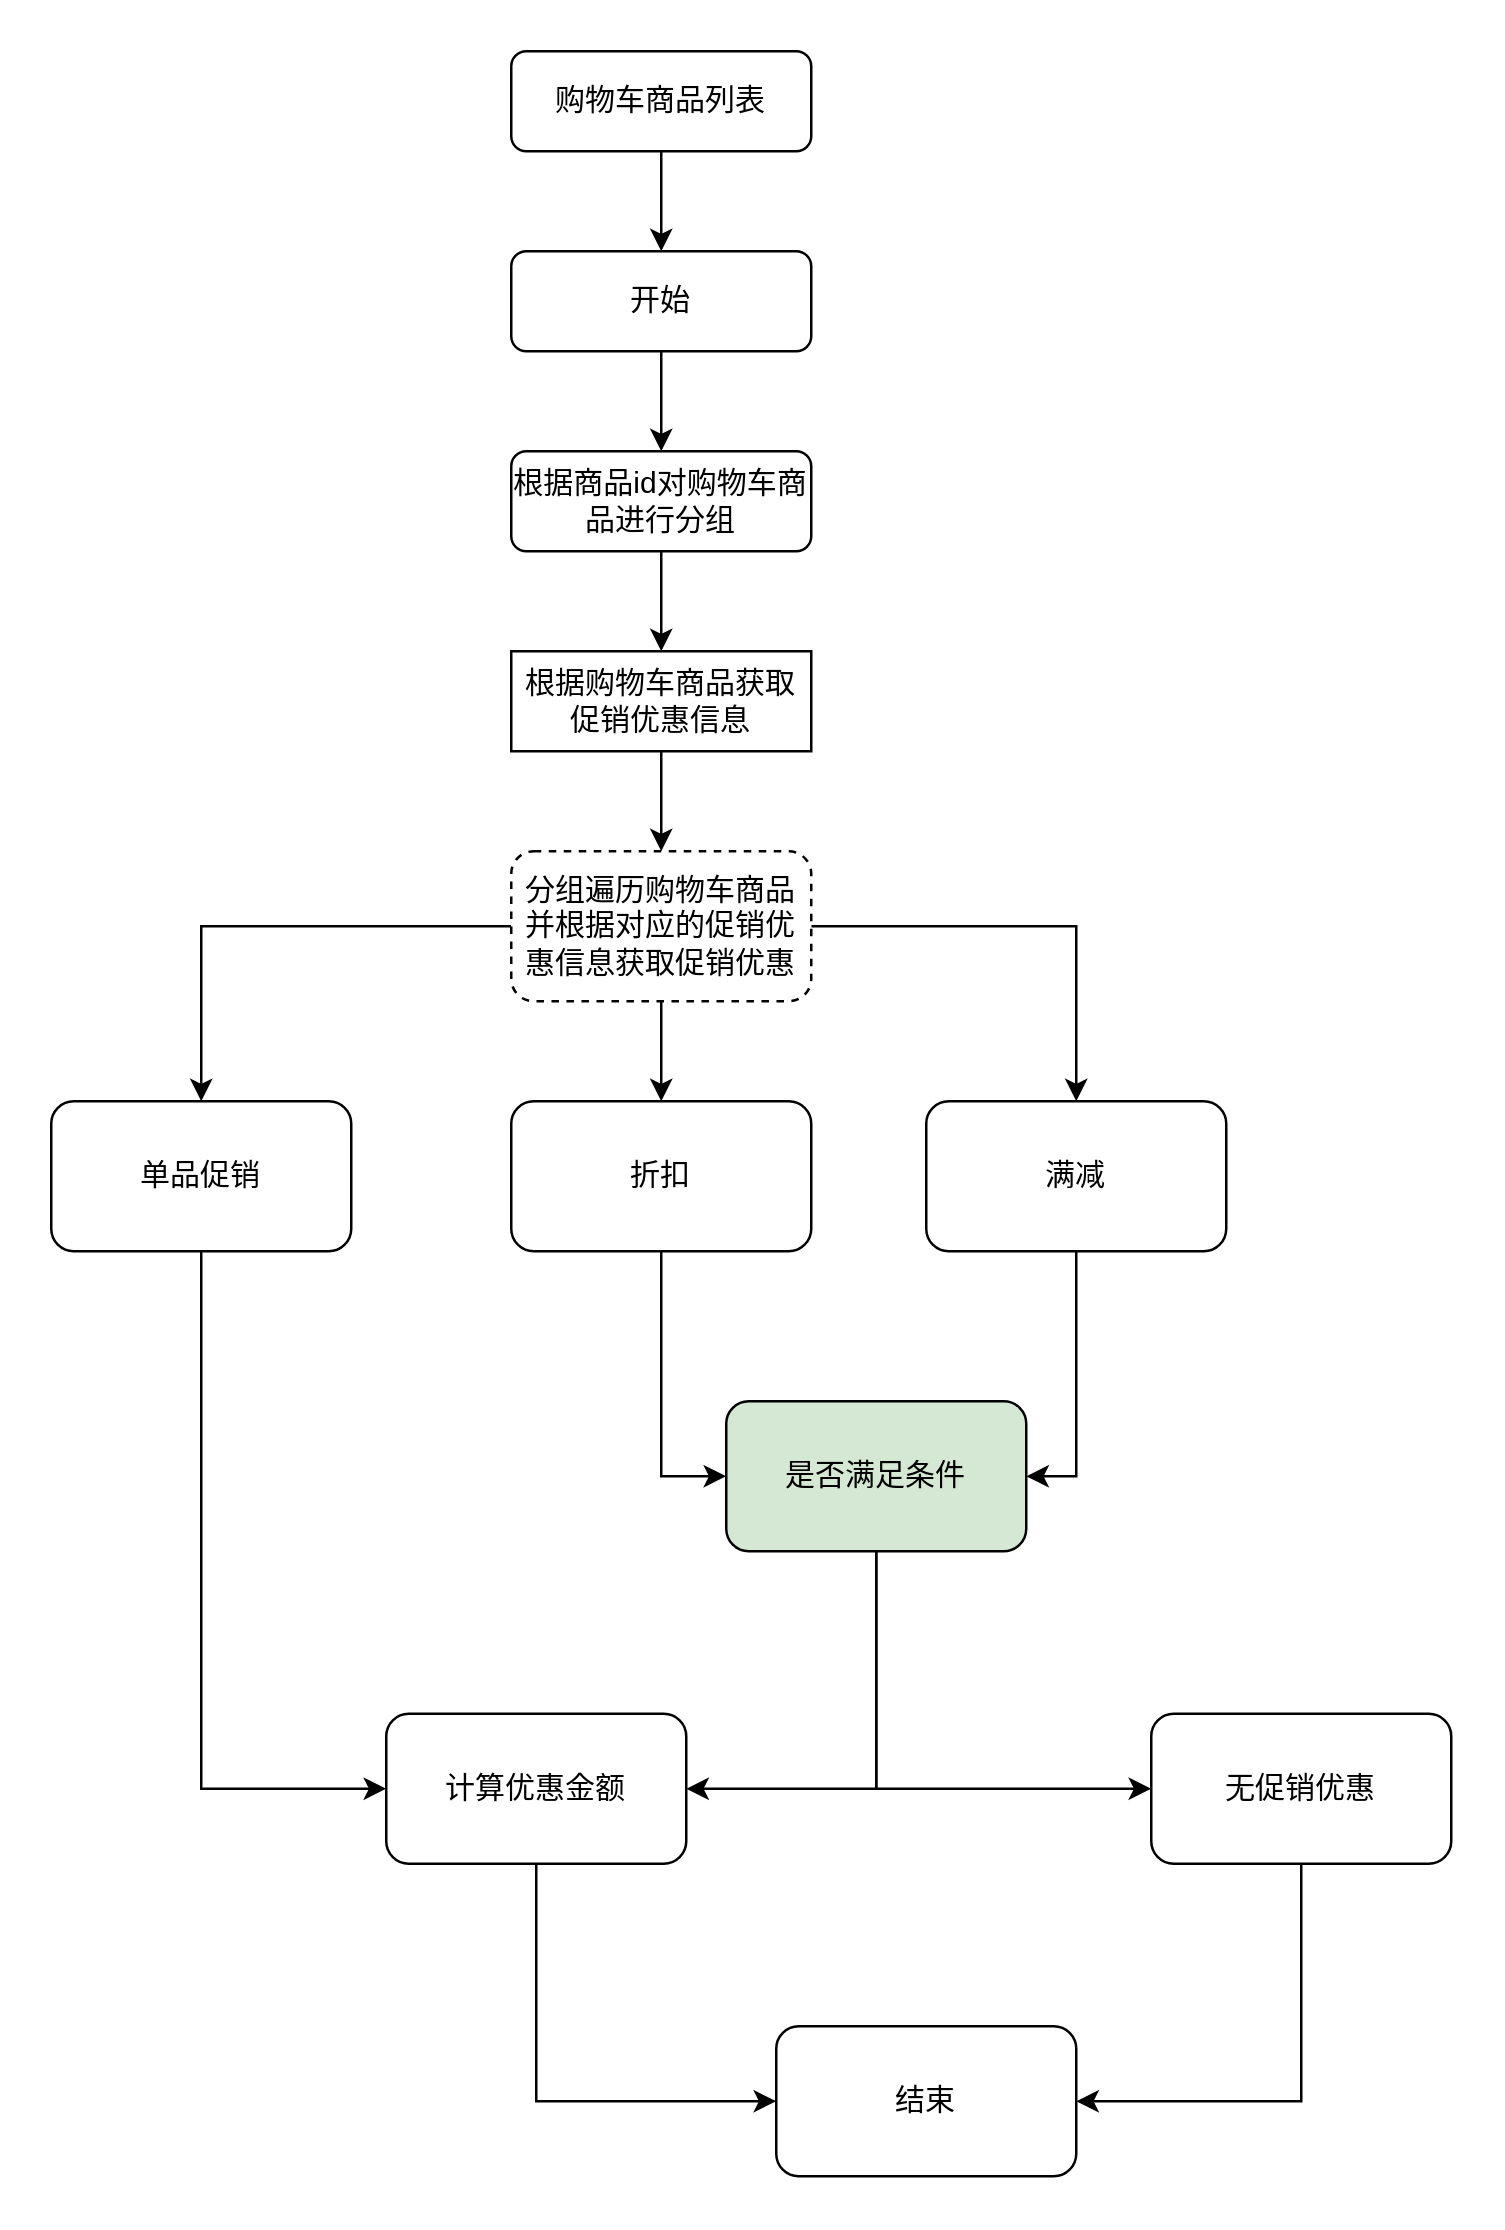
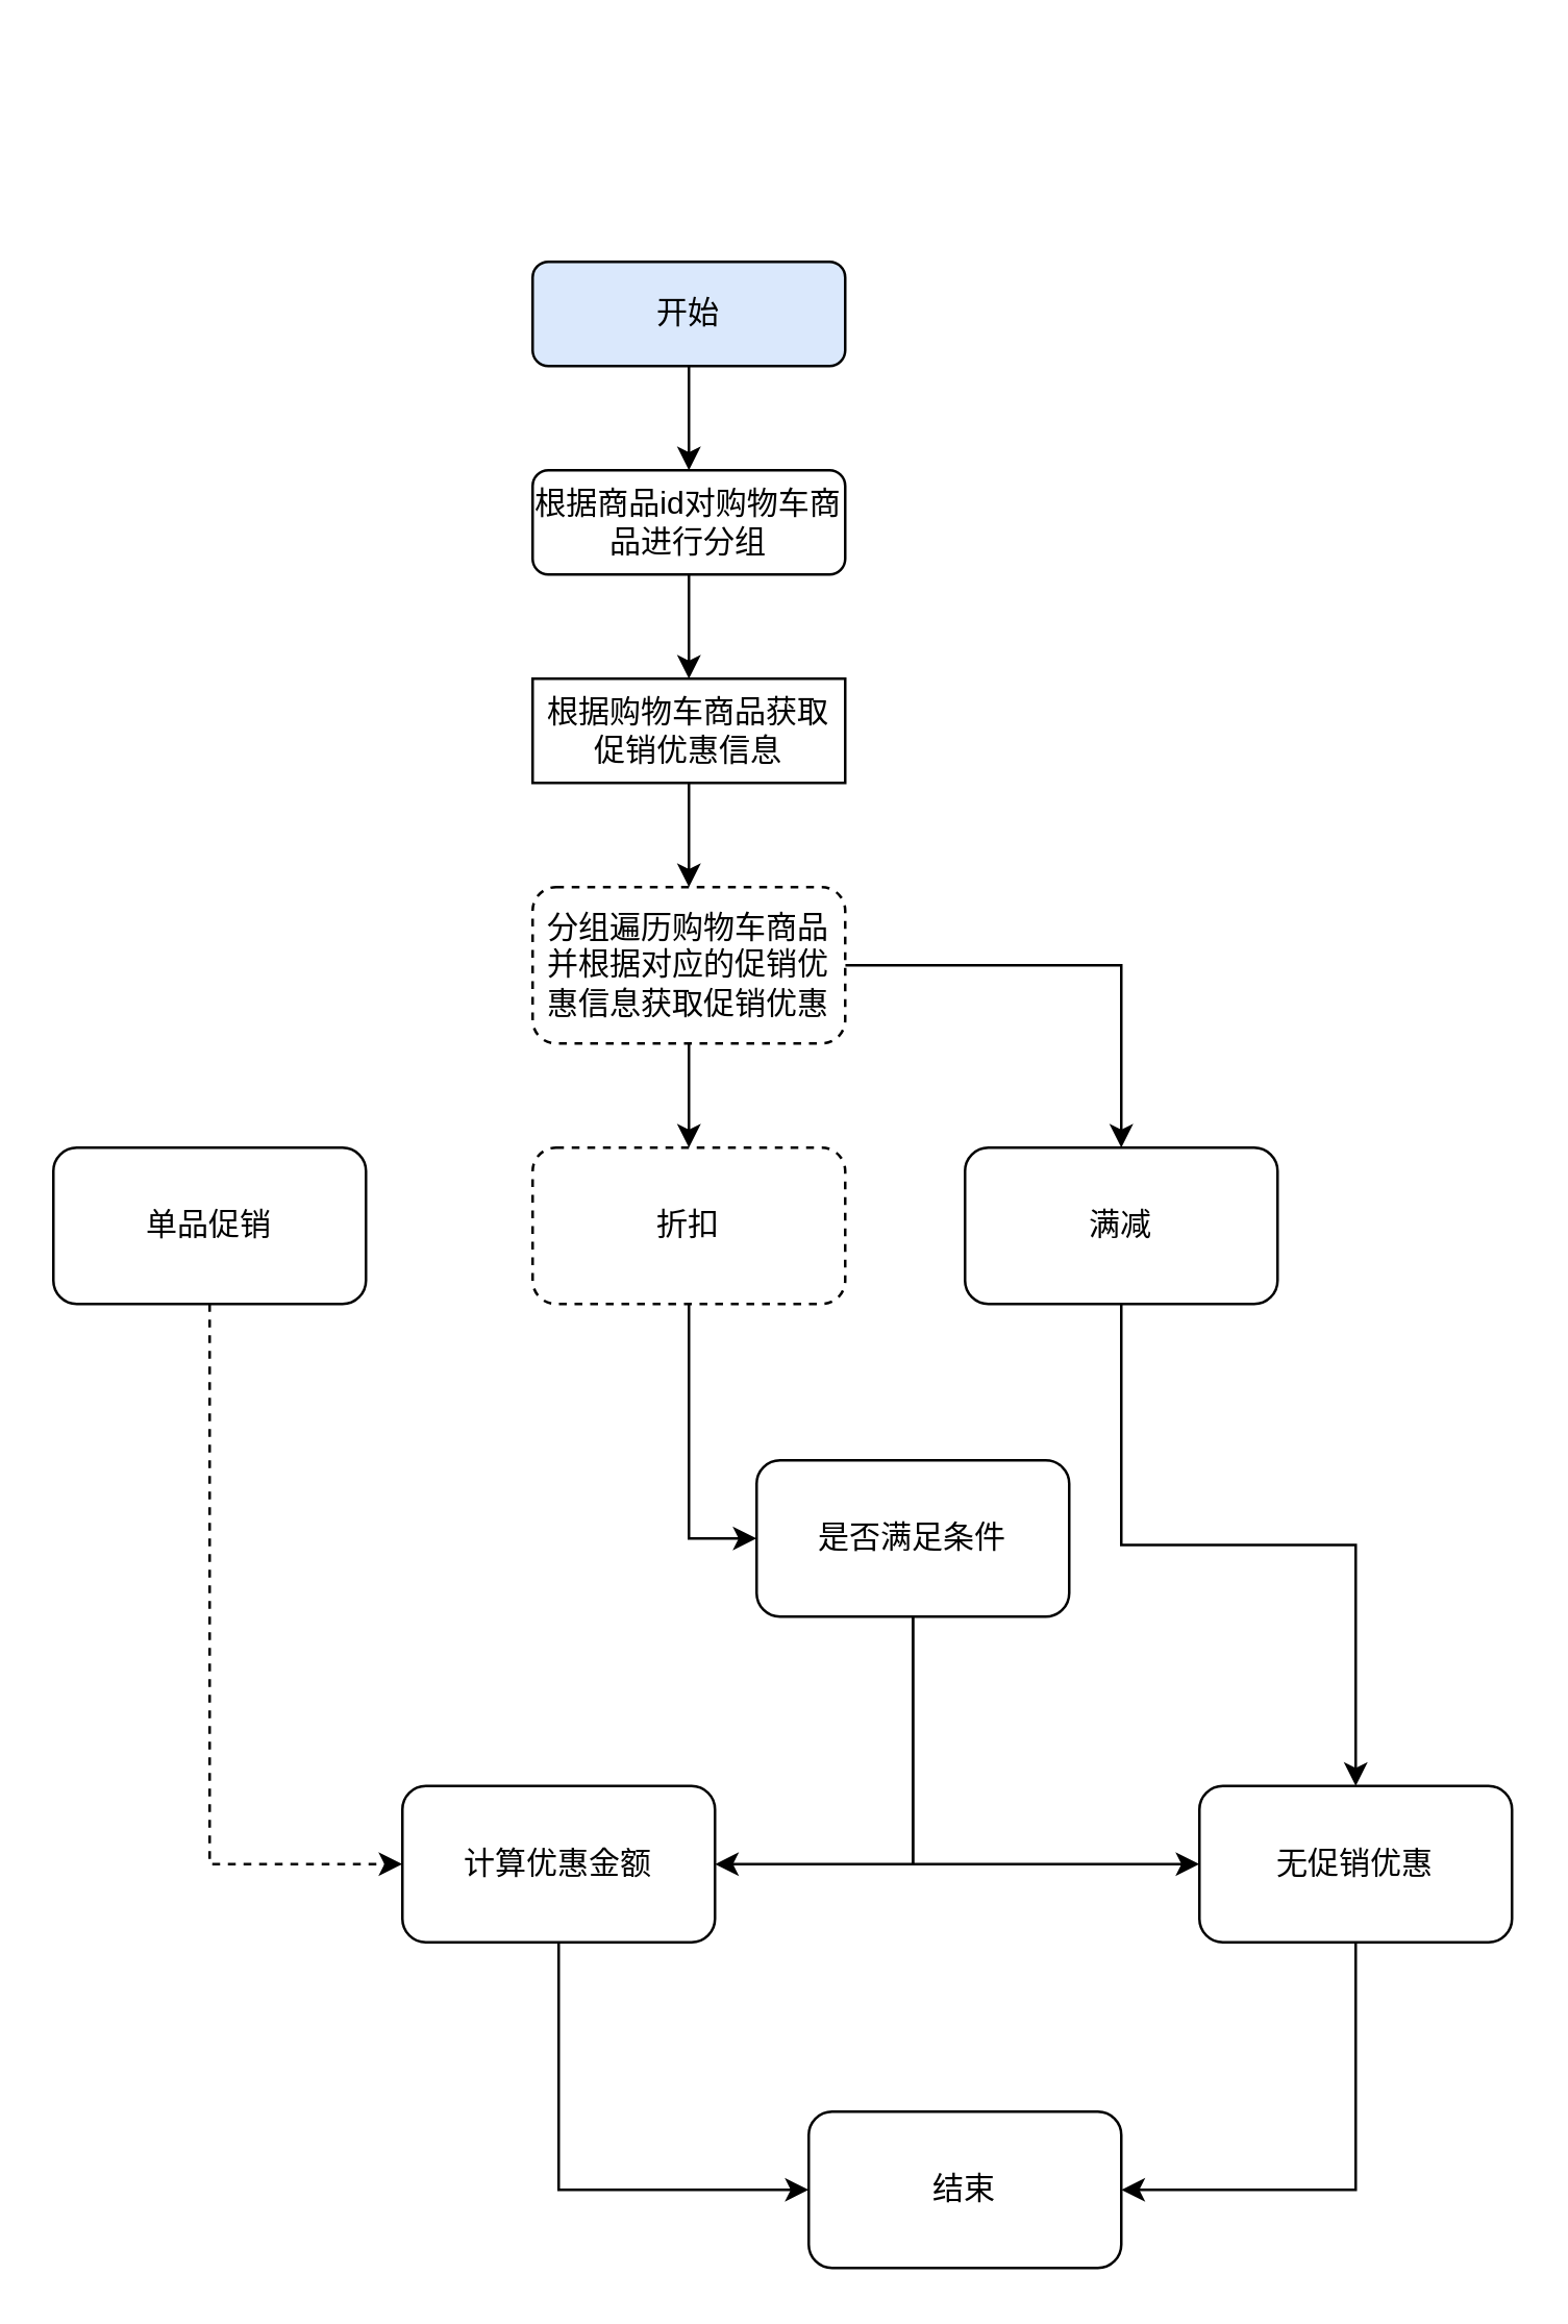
- <mxCell id="3" value="购物车商品列表" style="rounded=1;whiteSpace=wrap;html=1;fontSize=12;glass=0;strokeWidth=1;shadow=0;" parent="1" vertex="1"><mxGeometry x="204" y="20" width="120" height="40" as="geometry" /></mxCell>
- <mxCell id="2" value="" style="edgeStyle=orthogonalEdgeStyle;rounded=0;orthogonalLoop=1;jettySize=auto;html=1;" edge="1" parent="1" source="3" target="32"><mxGeometry relative="1" as="geometry" /></mxCell>
- <mxCell id="32" value="开始" style="rounded=1;whiteSpace=wrap;html=1;fontSize=12;glass=0;strokeWidth=1;shadow=0;" vertex="1" parent="1"><mxGeometry x="204" y="100" width="120" height="40" as="geometry" /></mxCell>
+ <mxCell id="32" value="开始" style="rounded=1;whiteSpace=wrap;html=1;fontSize=12;glass=0;strokeWidth=1;shadow=0;fillColor=#dae8fc;" vertex="1" parent="1"><mxGeometry x="204" y="100" width="120" height="40" as="geometry" /></mxCell>
- <mxCell id="11" value="" style="edgeStyle=orthogonalEdgeStyle;rounded=0;orthogonalLoop=1;jettySize=auto;html=1;" parent="1" source="14" target="20" edge="1"><mxGeometry relative="1" as="geometry" /></mxCell>
- <mxCell id="16" value="折扣" style="whiteSpace=wrap;html=1;rounded=1;shadow=0;strokeWidth=1;glass=0;" parent="1" vertex="1"><mxGeometry x="204" y="440" width="120" height="60" as="geometry" /></mxCell>
+ <mxCell id="16" value="折扣" style="whiteSpace=wrap;html=1;rounded=1;shadow=0;strokeWidth=1;glass=0;dashed=1;" parent="1" vertex="1"><mxGeometry x="204" y="440" width="120" height="60" as="geometry" /></mxCell>
- <mxCell id="27" value="是否满足条件" style="rounded=1;whiteSpace=wrap;html=1;fillColor=#d5e8d4;" parent="1" vertex="1"><mxGeometry x="290" y="560" width="120" height="60" as="geometry" /></mxCell>
+ <mxCell id="27" value="是否满足条件" style="rounded=1;whiteSpace=wrap;html=1;" parent="1" vertex="1"><mxGeometry x="290" y="560" width="120" height="60" as="geometry" /></mxCell>
- <mxCell id="17" style="edgeStyle=orthogonalEdgeStyle;rounded=0;orthogonalLoop=1;jettySize=auto;html=1;exitX=0.5;exitY=1;exitDx=0;exitDy=0;entryX=1;entryY=0.5;entryDx=0;entryDy=0;" parent="1" source="18" target="27" edge="1"><mxGeometry relative="1" as="geometry" /></mxCell>
+ <mxCell id="17" style="edgeStyle=orthogonalEdgeStyle;rounded=0;orthogonalLoop=1;jettySize=auto;html=1;exitX=0.5;exitY=1;exitDx=0;exitDy=0;" parent="1" source="18" target="22" edge="1"><mxGeometry relative="1" as="geometry" /></mxCell>
- <mxCell id="19" style="edgeStyle=orthogonalEdgeStyle;rounded=0;orthogonalLoop=1;jettySize=auto;html=1;exitX=0.5;exitY=1;exitDx=0;exitDy=0;entryX=0;entryY=0.5;entryDx=0;entryDy=0;" parent="1" source="20" target="29" edge="1"><mxGeometry relative="1" as="geometry" /></mxCell>
+ <mxCell id="19" style="edgeStyle=orthogonalEdgeStyle;rounded=0;orthogonalLoop=1;jettySize=auto;html=1;exitX=0.5;exitY=1;exitDx=0;exitDy=0;entryX=0;entryY=0.5;entryDx=0;entryDy=0;dashed=1;" parent="1" source="20" target="29" edge="1"><mxGeometry relative="1" as="geometry" /></mxCell>
